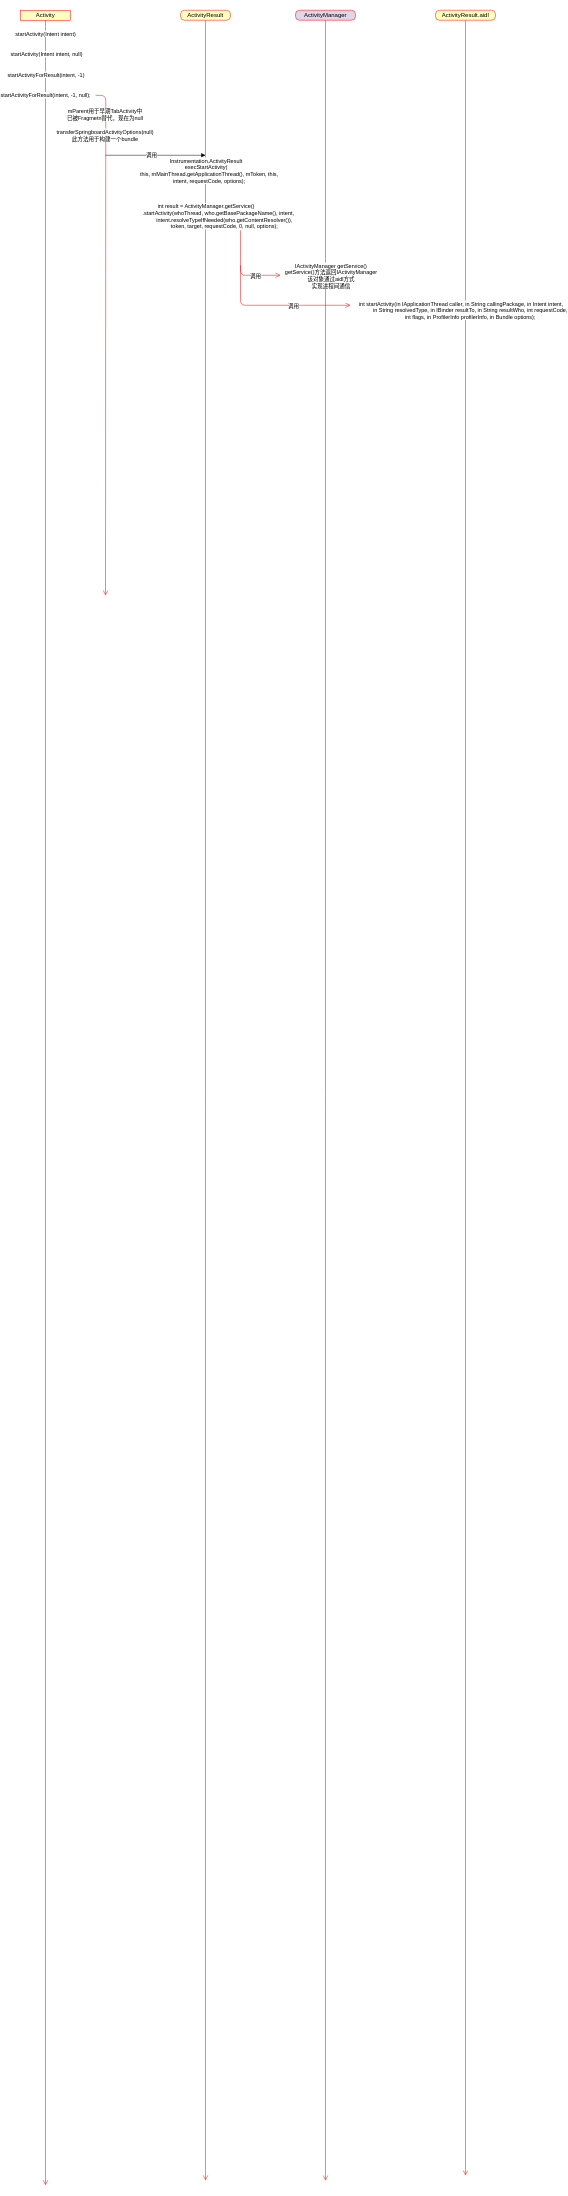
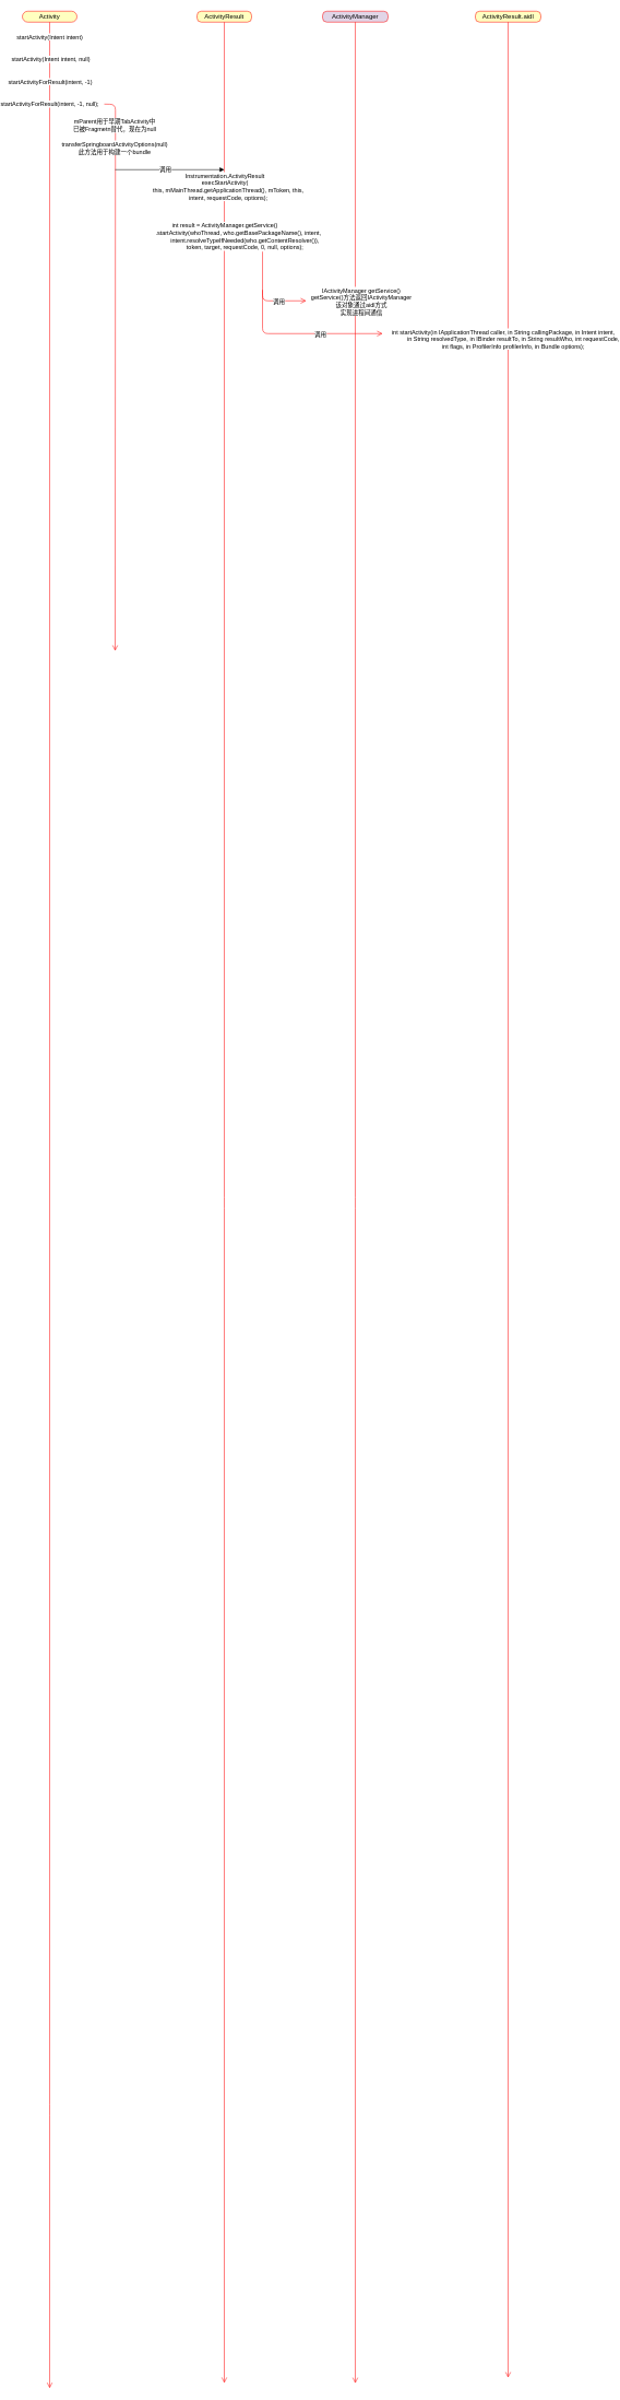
- <mxCell id="2" value="Activity" style="whiteSpace=wrap;html=1;arcSize=50;fontColor=#000000;fillColor=#ffffc0;strokeColor=#ff0000;rounded=0;" vertex="1" parent="1"><mxGeometry x="20" y="20" width="100" height="20" as="geometry" /></mxCell>
+ <mxCell id="2" value="Activity" style="rounded=1;whiteSpace=wrap;html=1;arcSize=50;fontColor=#000000;fillColor=#ffffc0;strokeColor=#ff0000;" vertex="1" parent="1"><mxGeometry x="20" y="20" width="100" height="20" as="geometry" /></mxCell>
